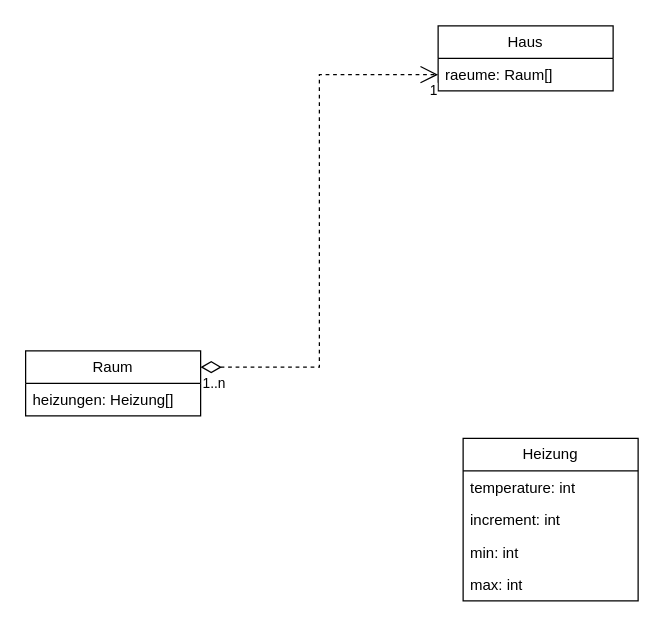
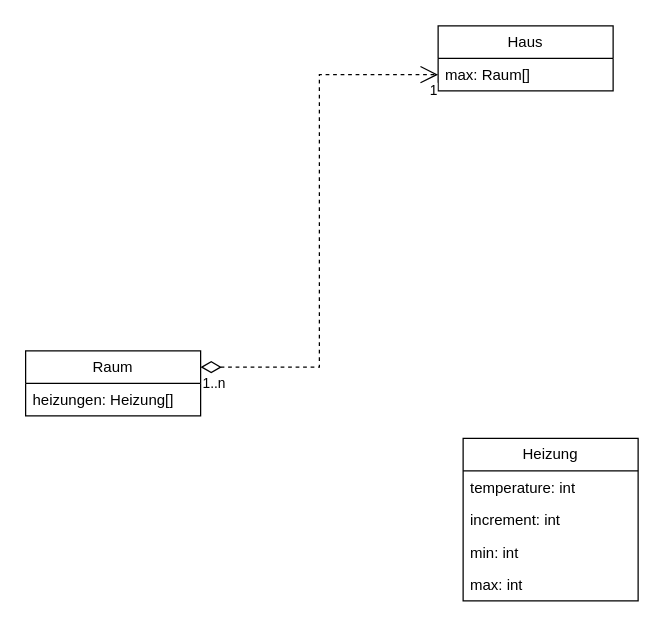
- <mxCell id="3" value="raeume: Raum[]" style="text;strokeColor=none;fillColor=none;align=left;verticalAlign=top;spacingLeft=4;spacingRight=4;overflow=hidden;rotatable=0;points=[[0,0.5],[1,0.5]];portConstraint=eastwest;whiteSpace=wrap;html=1;" vertex="1" parent="2"><mxGeometry y="26" width="140" height="26" as="geometry" /></mxCell>
+ <mxCell id="3" value="max: Raum[]" style="text;strokeColor=none;fillColor=none;align=left;verticalAlign=top;spacingLeft=4;spacingRight=4;overflow=hidden;rotatable=0;points=[[0,0.5],[1,0.5]];portConstraint=eastwest;whiteSpace=wrap;html=1;" vertex="1" parent="2"><mxGeometry y="26" width="140" height="26" as="geometry" /></mxCell>
